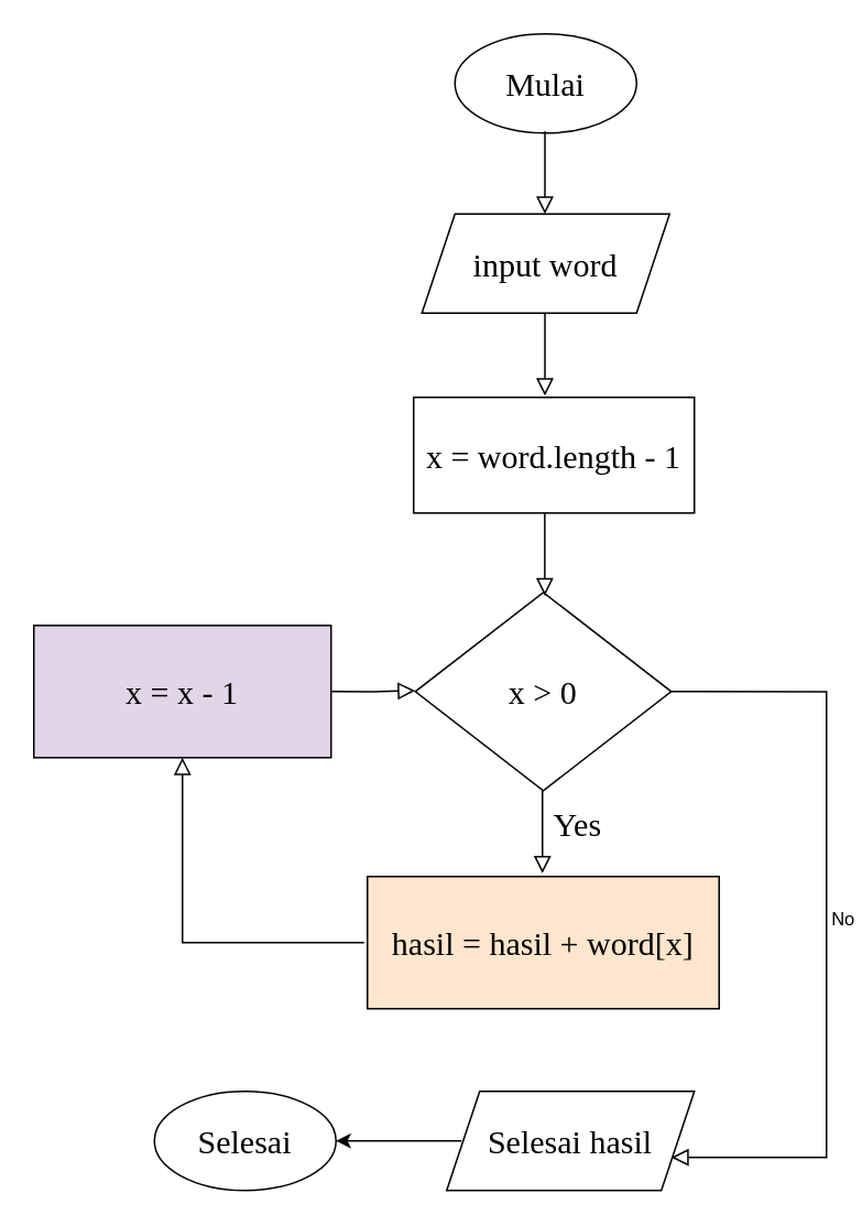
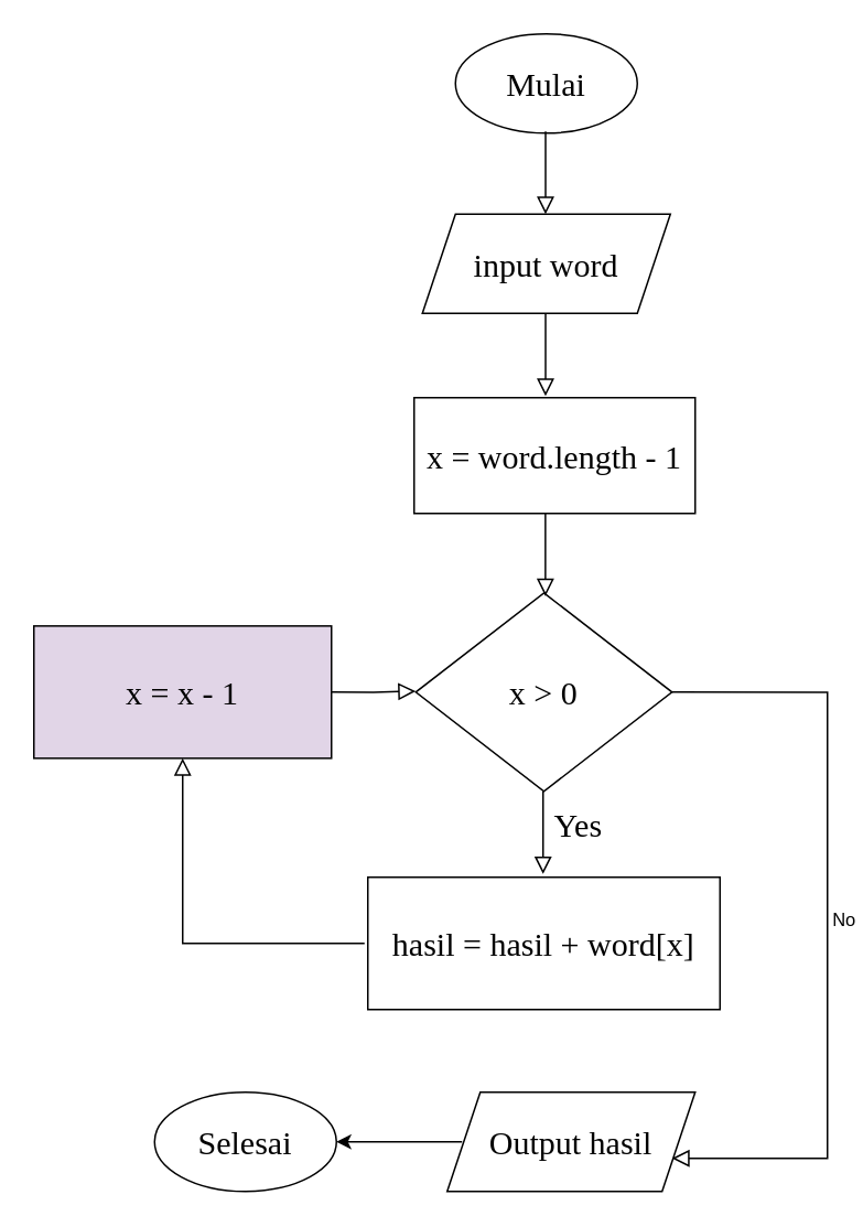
- <mxCell id="10" value="hasil = hasil + word[x]" style="rounded=0;whiteSpace=wrap;html=1;hachureGap=4;fontFamily=Architects Daughter;fontSource=https%3A%2F%2Ffonts.googleapis.com%2Fcss%3Ffamily%3DArchitects%2BDaughter;fontSize=20;fillColor=#ffe6cc;" vertex="1" parent="1"><mxGeometry x="222" y="530" width="213" height="80" as="geometry" /></mxCell>
+ <mxCell id="10" value="hasil = hasil + word[x]" style="rounded=0;whiteSpace=wrap;html=1;hachureGap=4;fontFamily=Architects Daughter;fontSource=https%3A%2F%2Ffonts.googleapis.com%2Fcss%3Ffamily%3DArchitects%2BDaughter;fontSize=20;" vertex="1" parent="1"><mxGeometry x="222" y="530" width="213" height="80" as="geometry" /></mxCell>
- <mxCell id="11" value="Selesai hasil" style="shape=parallelogram;perimeter=parallelogramPerimeter;whiteSpace=wrap;html=1;fixedSize=1;hachureGap=4;fontFamily=Architects Daughter;fontSource=https%3A%2F%2Ffonts.googleapis.com%2Fcss%3Ffamily%3DArchitects%2BDaughter;fontSize=20;rounded=0;" vertex="1" parent="1"><mxGeometry x="270" y="660" width="150" height="60" as="geometry" /></mxCell>
+ <mxCell id="11" value="Output hasil" style="shape=parallelogram;perimeter=parallelogramPerimeter;whiteSpace=wrap;html=1;fixedSize=1;hachureGap=4;fontFamily=Architects Daughter;fontSource=https%3A%2F%2Ffonts.googleapis.com%2Fcss%3Ffamily%3DArchitects%2BDaughter;fontSize=20;rounded=0;" vertex="1" parent="1"><mxGeometry x="270" y="660" width="150" height="60" as="geometry" /></mxCell>
